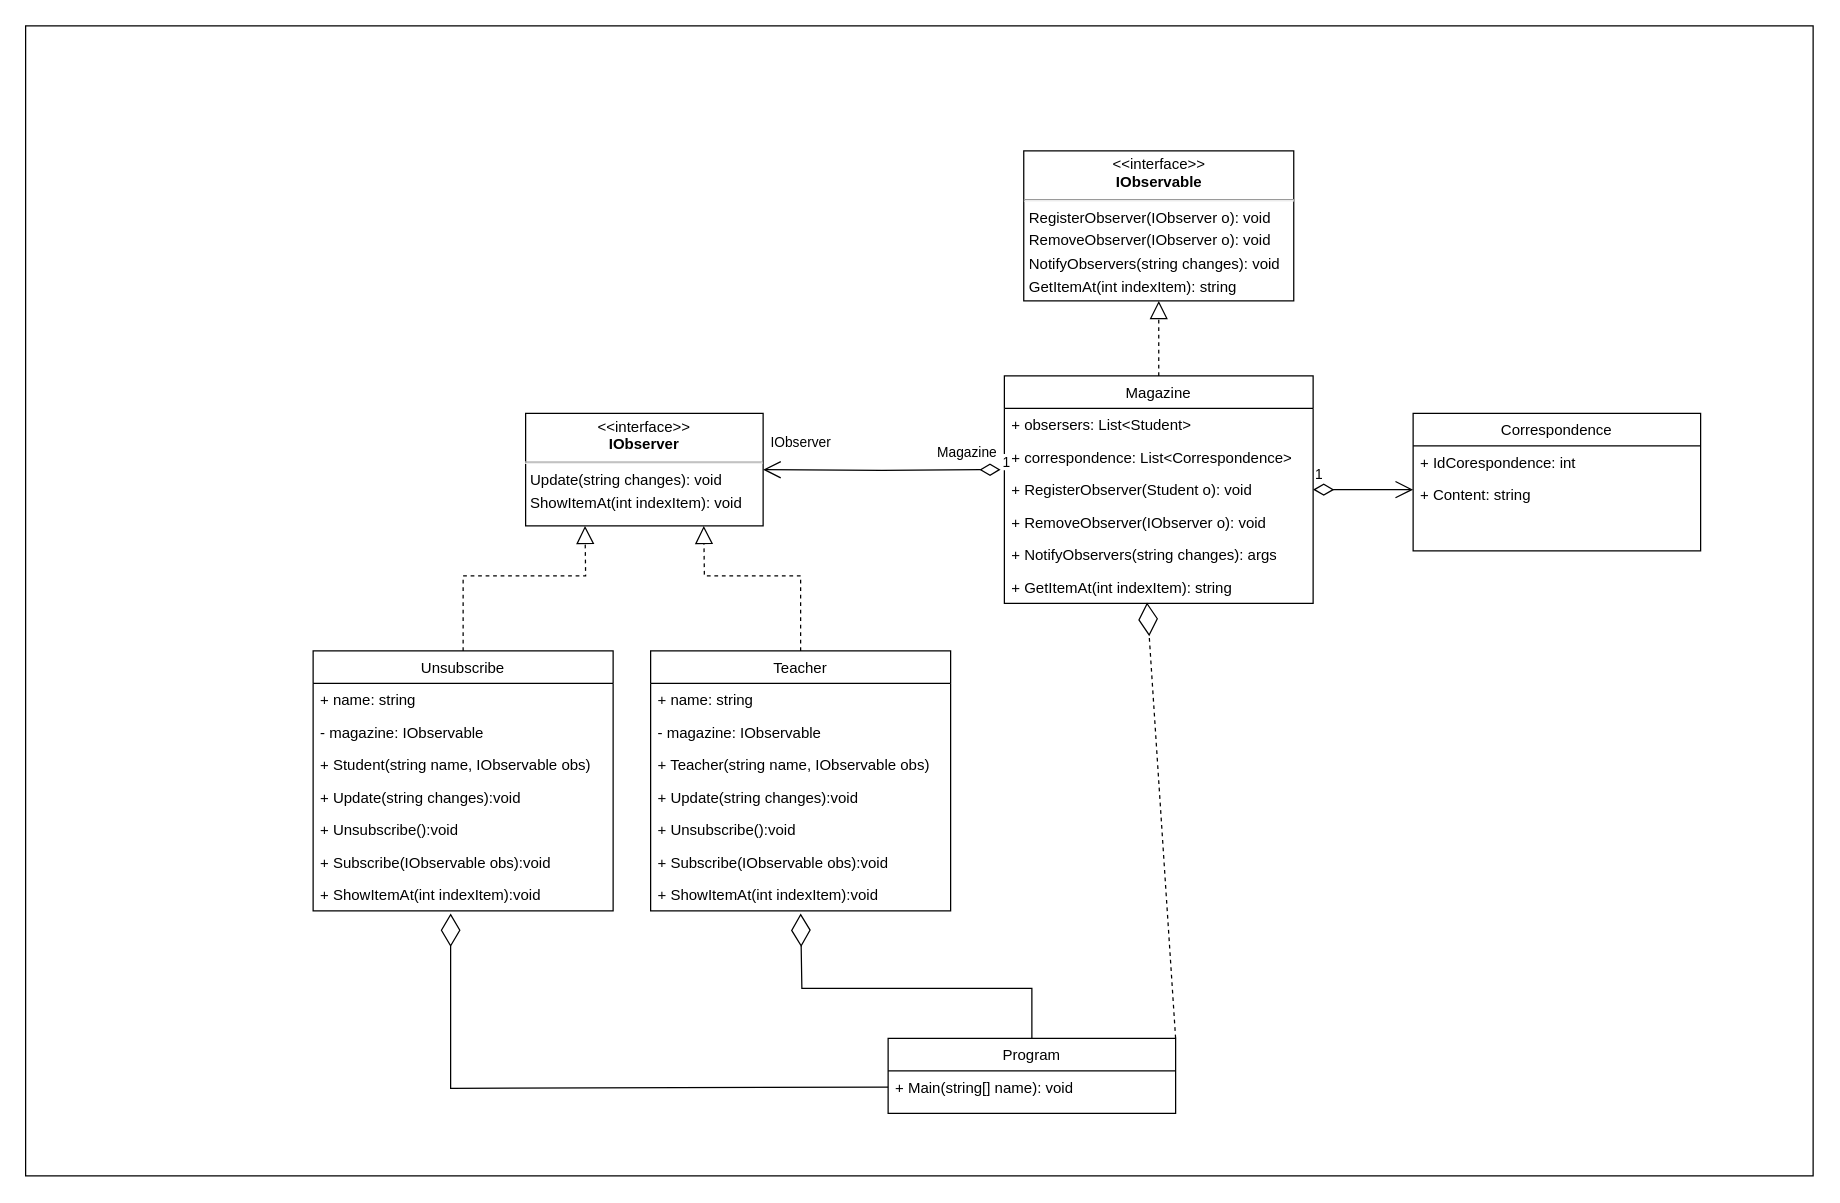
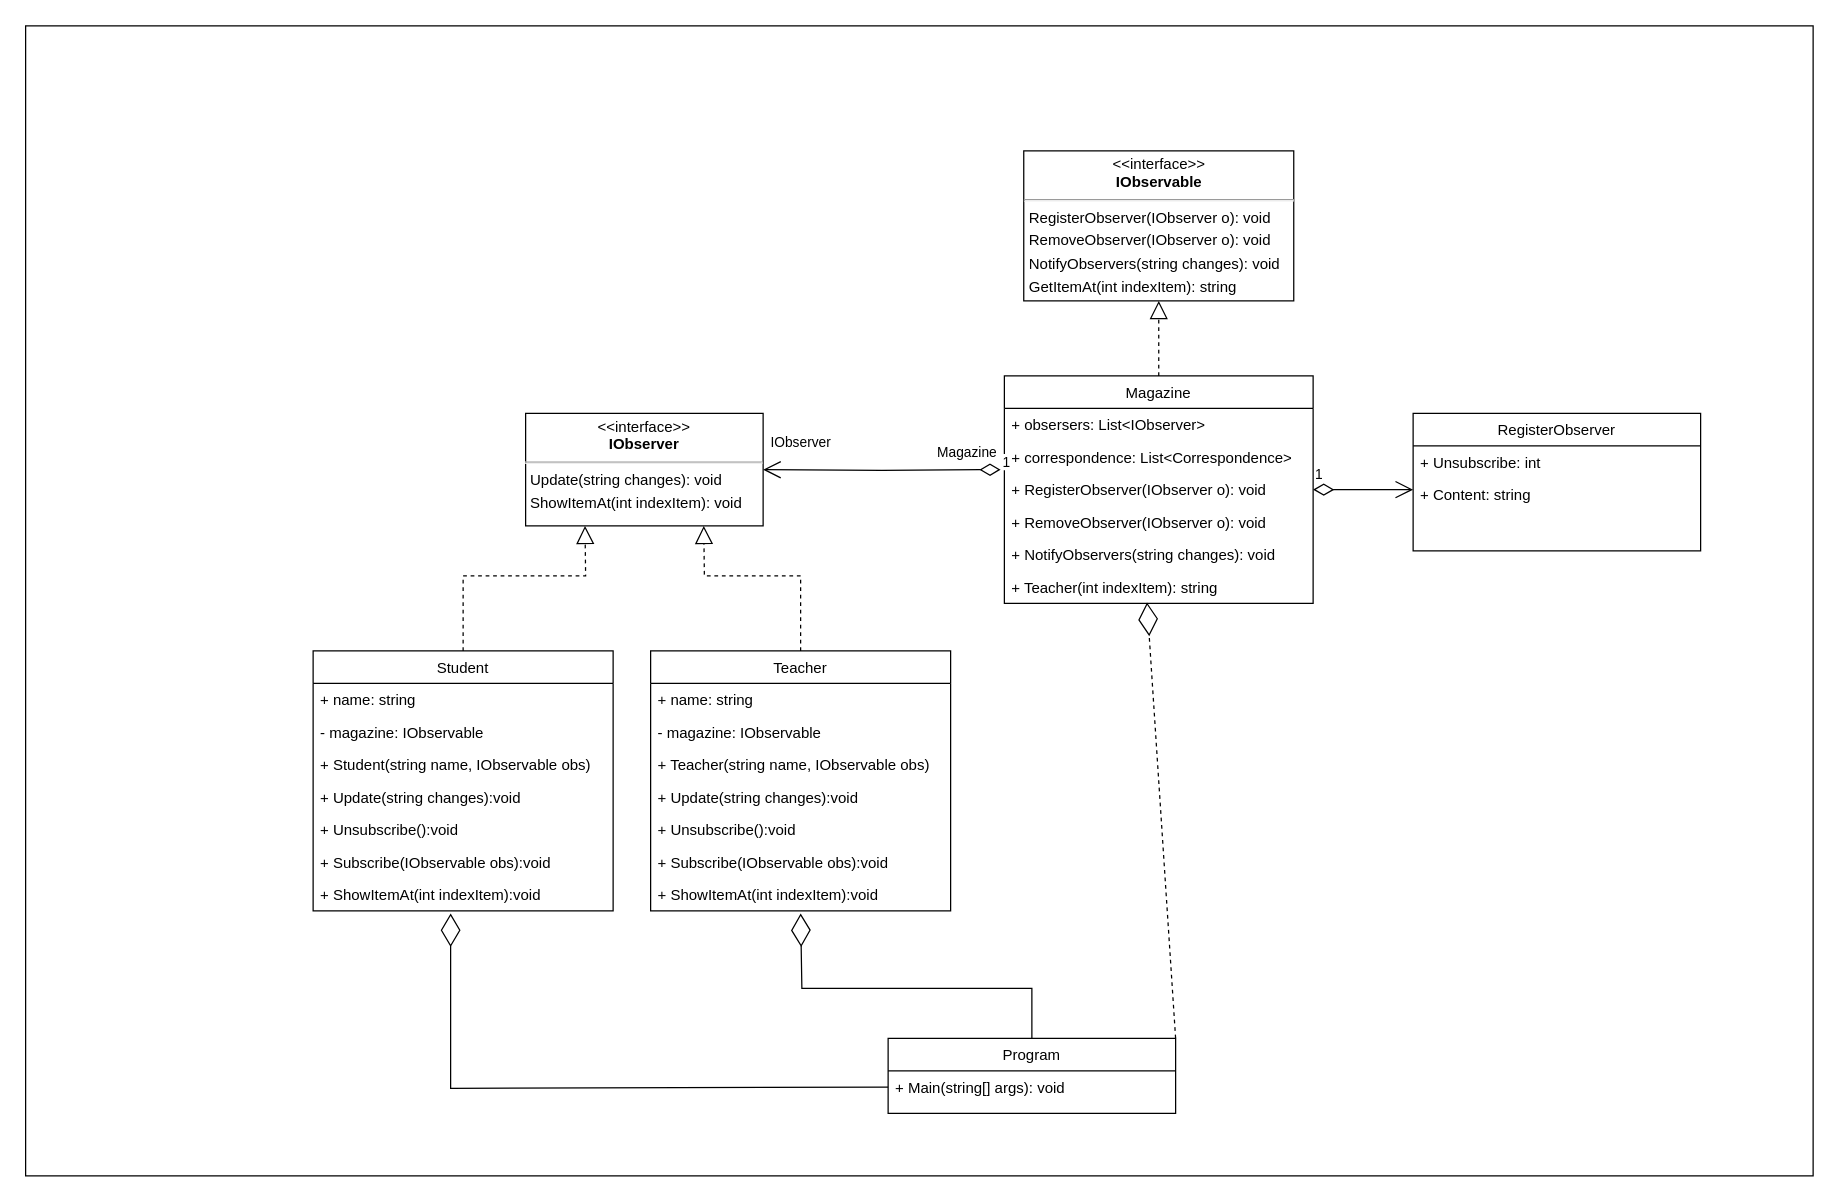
- <mxCell id="12" value="+ obsersers: List&amp;lt;Student&amp;gt;" style="text;strokeColor=none;fillColor=none;align=left;verticalAlign=top;spacingLeft=4;spacingRight=4;overflow=hidden;rotatable=0;points=[[0,0.5],[1,0.5]];portConstraint=eastwest;whiteSpace=wrap;html=1;" parent="11" vertex="1"><mxGeometry y="26" width="247" height="26" as="geometry" /></mxCell>
+ <mxCell id="12" value="+ obsersers: List&amp;lt;IObserver&amp;gt;" style="text;strokeColor=none;fillColor=none;align=left;verticalAlign=top;spacingLeft=4;spacingRight=4;overflow=hidden;rotatable=0;points=[[0,0.5],[1,0.5]];portConstraint=eastwest;whiteSpace=wrap;html=1;" parent="11" vertex="1"><mxGeometry y="26" width="247" height="26" as="geometry" /></mxCell>
- <mxCell id="34" value="Correspondence" style="swimlane;fontStyle=0;align=center;verticalAlign=top;childLayout=stackLayout;horizontal=1;startSize=26;horizontalStack=0;resizeParent=1;resizeLast=0;collapsible=1;marginBottom=0;rounded=0;shadow=0;strokeWidth=1;" parent="1" vertex="1"><mxGeometry x="1130" y="330" width="230" height="110" as="geometry"><mxRectangle x="550" y="140" width="160" height="26" as="alternateBounds" /></mxGeometry></mxCell>
+ <mxCell id="34" value="RegisterObserver" style="swimlane;fontStyle=0;align=center;verticalAlign=top;childLayout=stackLayout;horizontal=1;startSize=26;horizontalStack=0;resizeParent=1;resizeLast=0;collapsible=1;marginBottom=0;rounded=0;shadow=0;strokeWidth=1;" parent="1" vertex="1"><mxGeometry x="1130" y="330" width="230" height="110" as="geometry"><mxRectangle x="550" y="140" width="160" height="26" as="alternateBounds" /></mxGeometry></mxCell>
- <mxCell id="35" value="+ IdCorespondence: int&#10;" style="text;align=left;verticalAlign=top;spacingLeft=4;spacingRight=4;overflow=hidden;rotatable=0;points=[[0,0.5],[1,0.5]];portConstraint=eastwest;" parent="34" vertex="1"><mxGeometry y="26" width="230" height="26" as="geometry" /></mxCell>
+ <mxCell id="35" value="+ Unsubscribe: int&#10;" style="text;align=left;verticalAlign=top;spacingLeft=4;spacingRight=4;overflow=hidden;rotatable=0;points=[[0,0.5],[1,0.5]];portConstraint=eastwest;" parent="34" vertex="1"><mxGeometry y="26" width="230" height="26" as="geometry" /></mxCell>
- <mxCell id="14" value="+ RegisterObserver(Student o): void&#10;" style="text;align=left;verticalAlign=top;spacingLeft=4;spacingRight=4;overflow=hidden;rotatable=0;points=[[0,0.5],[1,0.5]];portConstraint=eastwest;" parent="11" vertex="1"><mxGeometry y="78" width="247" height="26" as="geometry" /></mxCell>
+ <mxCell id="14" value="+ RegisterObserver(IObserver o): void&#10;" style="text;align=left;verticalAlign=top;spacingLeft=4;spacingRight=4;overflow=hidden;rotatable=0;points=[[0,0.5],[1,0.5]];portConstraint=eastwest;" parent="11" vertex="1"><mxGeometry y="78" width="247" height="26" as="geometry" /></mxCell>
- <mxCell id="16" value="+&amp;nbsp;NotifyObservers(string changes): args" style="text;strokeColor=none;fillColor=none;align=left;verticalAlign=top;spacingLeft=4;spacingRight=4;overflow=hidden;rotatable=0;points=[[0,0.5],[1,0.5]];portConstraint=eastwest;whiteSpace=wrap;html=1;" parent="11" vertex="1"><mxGeometry y="130" width="247" height="26" as="geometry" /></mxCell>
+ <mxCell id="16" value="+&amp;nbsp;NotifyObservers(string changes): void" style="text;strokeColor=none;fillColor=none;align=left;verticalAlign=top;spacingLeft=4;spacingRight=4;overflow=hidden;rotatable=0;points=[[0,0.5],[1,0.5]];portConstraint=eastwest;whiteSpace=wrap;html=1;" parent="11" vertex="1"><mxGeometry y="130" width="247" height="26" as="geometry" /></mxCell>
- <mxCell id="17" value="+ GetItemAt(int indexItem): string" style="text;strokeColor=none;fillColor=none;align=left;verticalAlign=top;spacingLeft=4;spacingRight=4;overflow=hidden;rotatable=0;points=[[0,0.5],[1,0.5]];portConstraint=eastwest;whiteSpace=wrap;html=1;" parent="11" vertex="1"><mxGeometry y="156" width="247" height="26" as="geometry" /></mxCell>
+ <mxCell id="17" value="+ Teacher(int indexItem): string" style="text;strokeColor=none;fillColor=none;align=left;verticalAlign=top;spacingLeft=4;spacingRight=4;overflow=hidden;rotatable=0;points=[[0,0.5],[1,0.5]];portConstraint=eastwest;whiteSpace=wrap;html=1;" parent="11" vertex="1"><mxGeometry y="156" width="247" height="26" as="geometry" /></mxCell>
- <mxCell id="3" value="Unsubscribe" style="swimlane;fontStyle=0;align=center;verticalAlign=top;childLayout=stackLayout;horizontal=1;startSize=26;horizontalStack=0;resizeParent=1;resizeLast=0;collapsible=1;marginBottom=0;rounded=0;shadow=0;strokeWidth=1;" parent="1" vertex="1"><mxGeometry x="250" y="520" width="240" height="208" as="geometry"><mxRectangle x="130" y="380" width="160" height="26" as="alternateBounds" /></mxGeometry></mxCell>
+ <mxCell id="3" value="Student" style="swimlane;fontStyle=0;align=center;verticalAlign=top;childLayout=stackLayout;horizontal=1;startSize=26;horizontalStack=0;resizeParent=1;resizeLast=0;collapsible=1;marginBottom=0;rounded=0;shadow=0;strokeWidth=1;" parent="1" vertex="1"><mxGeometry x="250" y="520" width="240" height="208" as="geometry"><mxRectangle x="130" y="380" width="160" height="26" as="alternateBounds" /></mxGeometry></mxCell>
- <mxCell id="39" value="+ Main(string[] name): void" style="text;strokeColor=none;fillColor=none;align=left;verticalAlign=top;spacingLeft=4;spacingRight=4;overflow=hidden;rotatable=0;points=[[0,0.5],[1,0.5]];portConstraint=eastwest;whiteSpace=wrap;html=1;" parent="38" vertex="1"><mxGeometry y="26" width="230" height="26" as="geometry" /></mxCell>
+ <mxCell id="39" value="+ Main(string[] args): void" style="text;strokeColor=none;fillColor=none;align=left;verticalAlign=top;spacingLeft=4;spacingRight=4;overflow=hidden;rotatable=0;points=[[0,0.5],[1,0.5]];portConstraint=eastwest;whiteSpace=wrap;html=1;" parent="38" vertex="1"><mxGeometry y="26" width="230" height="26" as="geometry" /></mxCell>
